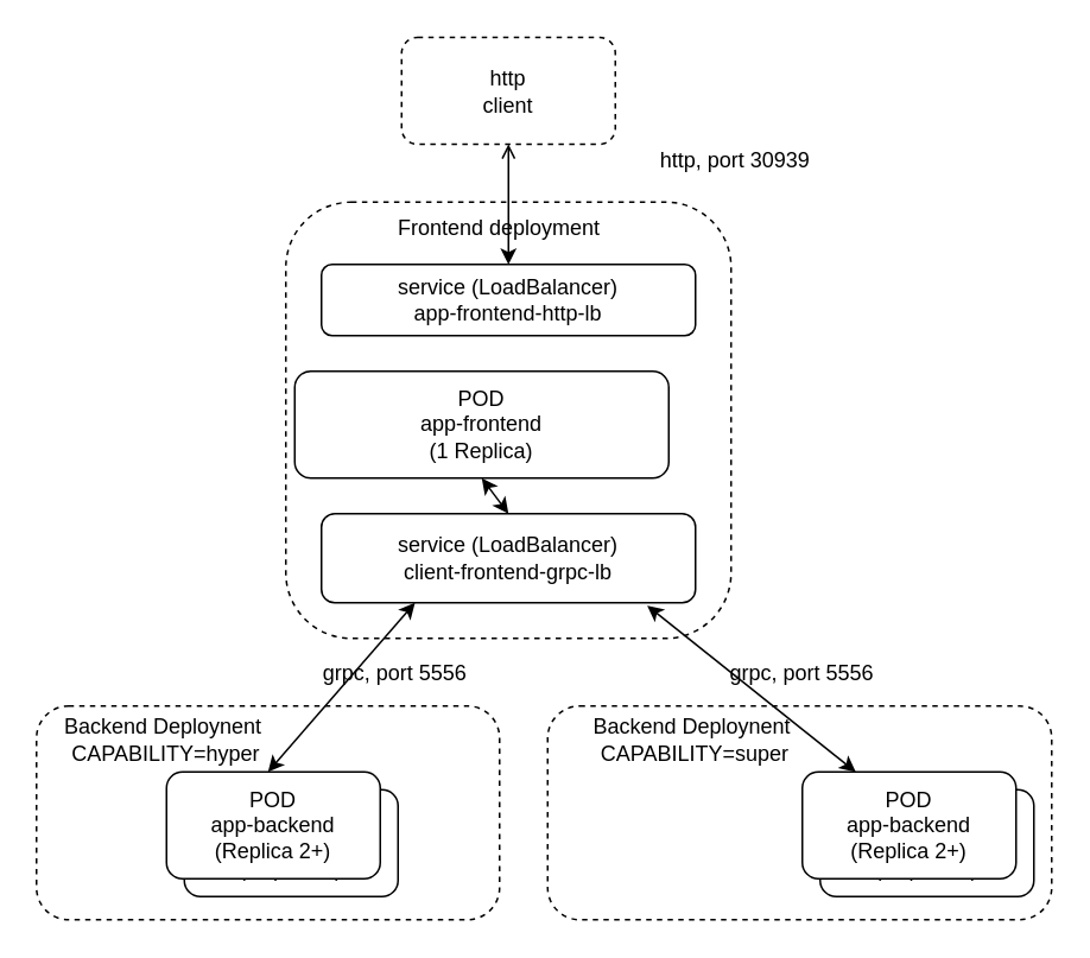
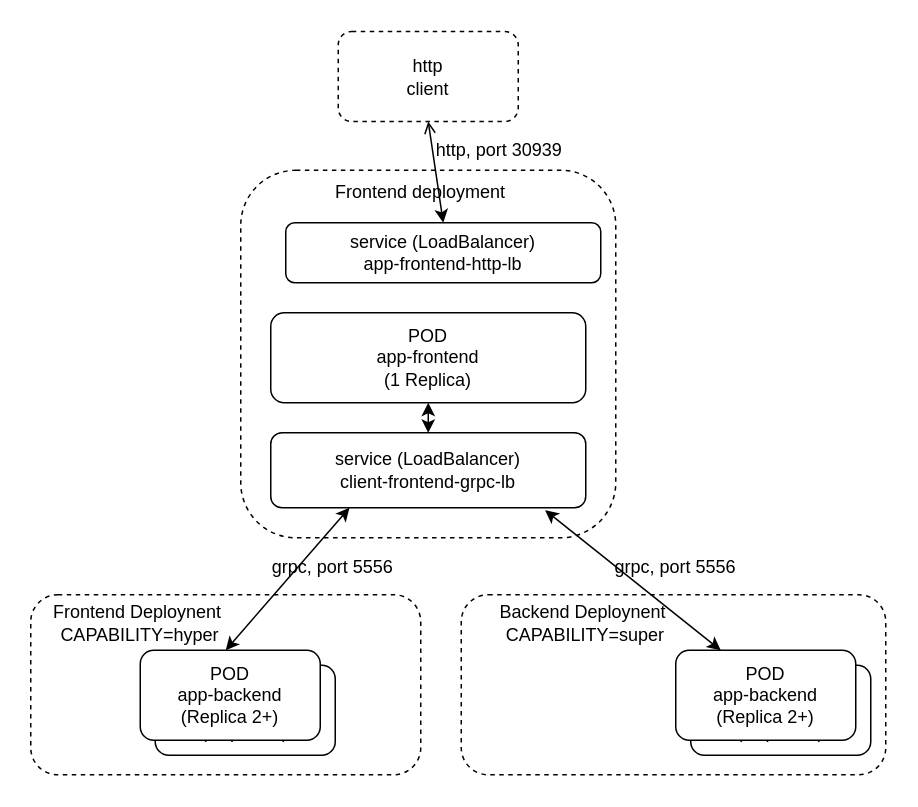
- <mxCell id="20" value="http, port 30939" style="text;html=1;strokeColor=none;fillColor=none;align=center;verticalAlign=middle;whiteSpace=wrap;rounded=0;dashed=1;" parent="1" vertex="1"><mxGeometry x="365" y="80" width="95" height="20" as="geometry" /></mxCell>
+ <mxCell id="20" value="http, port 30939" style="text;html=1;strokeColor=none;fillColor=none;align=center;verticalAlign=middle;whiteSpace=wrap;rounded=0;dashed=1;" parent="1" vertex="1"><mxGeometry x="285" y="90" width="95" height="20" as="geometry" /></mxCell>
- <mxCell id="5" value="service (LoadBalancer)&lt;br&gt;app-frontend-http-lb" style="rounded=1;whiteSpace=wrap;html=1;" parent="1" vertex="1"><mxGeometry x="180" y="148" width="210" height="40" as="geometry" /></mxCell>
+ <mxCell id="5" value="service (LoadBalancer)&lt;br&gt;app-frontend-http-lb" style="rounded=1;whiteSpace=wrap;html=1;" parent="1" vertex="1"><mxGeometry x="190" y="148" width="210" height="40" as="geometry" /></mxCell>
- <mxCell id="6" value="POD&lt;br&gt;app-frontend&lt;br&gt;(1 Replica)" style="rounded=1;whiteSpace=wrap;html=1;" parent="1" vertex="1"><mxGeometry x="165" y="208" width="210" height="60" as="geometry" /></mxCell>
+ <mxCell id="6" value="POD&lt;br&gt;app-frontend&lt;br&gt;(1 Replica)" style="rounded=1;whiteSpace=wrap;html=1;" parent="1" vertex="1"><mxGeometry x="180" y="208" width="210" height="60" as="geometry" /></mxCell>
- <mxCell id="15" value="Backend Deploynent&amp;nbsp;&lt;br&gt;CAPABILITY=hyper" style="text;html=1;strokeColor=none;fillColor=none;align=center;verticalAlign=middle;whiteSpace=wrap;rounded=0;dashed=1;" parent="1" vertex="1"><mxGeometry x="23" y="396" width="140" height="37" as="geometry" /></mxCell>
+ <mxCell id="15" value="Frontend Deploynent&amp;nbsp;&lt;br&gt;CAPABILITY=hyper" style="text;html=1;strokeColor=none;fillColor=none;align=center;verticalAlign=middle;whiteSpace=wrap;rounded=0;dashed=1;" parent="1" vertex="1"><mxGeometry x="23" y="396" width="140" height="37" as="geometry" /></mxCell>
